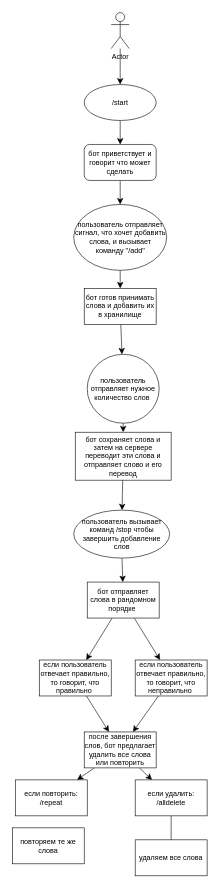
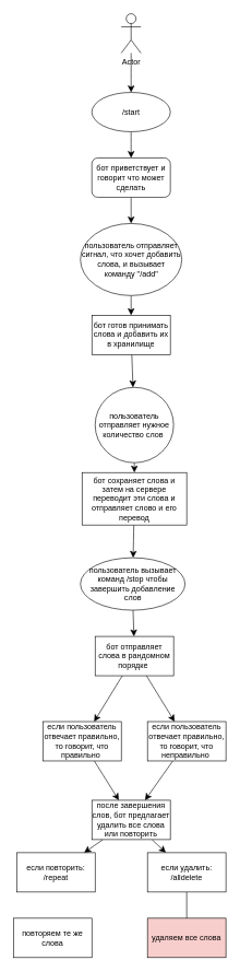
- <mxCell id="29" value="повторяем те же слова" style="whiteSpace=wrap;html=1;" parent="1" vertex="1"><mxGeometry x="20" y="1380" width="120" height="60" as="geometry" /></mxCell>
+ <mxCell id="29" value="повторяем те же слова" style="whiteSpace=wrap;html=1;" parent="1" vertex="1"><mxGeometry x="20" y="1400" width="120" height="60" as="geometry" /></mxCell>
- <mxCell id="32" value="удаляем все слова" style="whiteSpace=wrap;html=1;" parent="1" vertex="1"><mxGeometry x="225" y="1400" width="120" height="60" as="geometry" /></mxCell>
+ <mxCell id="32" value="удаляем все слова" style="whiteSpace=wrap;html=1;fillColor=#f8cecc;" parent="1" vertex="1"><mxGeometry x="225" y="1400" width="120" height="60" as="geometry" /></mxCell>
